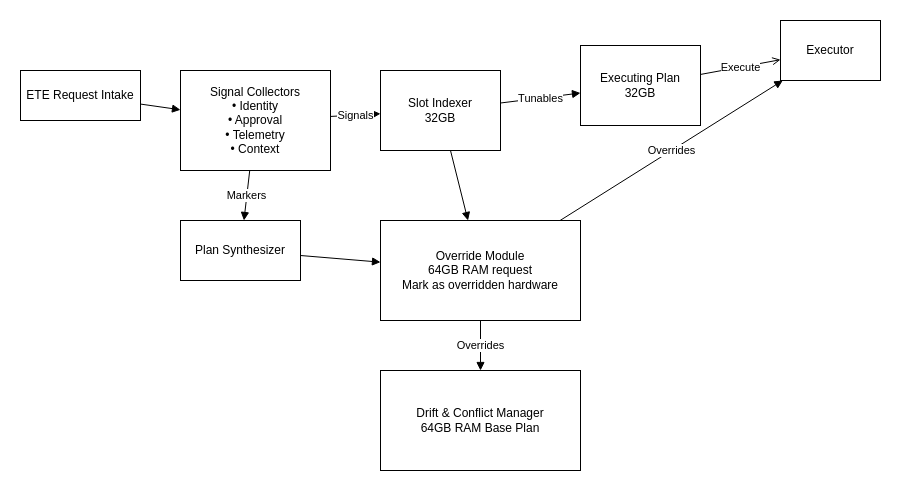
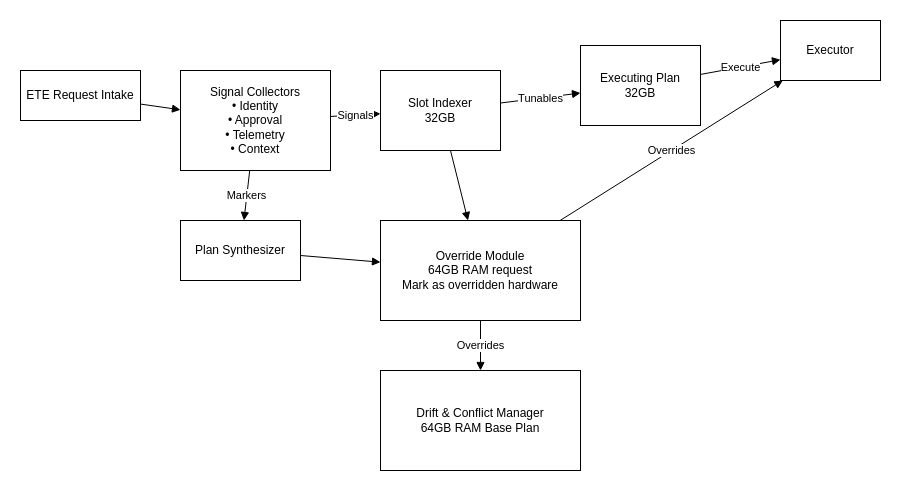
- <mxCell id="13" value="Execute" style="endArrow=open;html=1;" edge="1" parent="1" source="5" target="6"><mxGeometry relative="1" as="geometry" /></mxCell>
+ <mxCell id="13" value="Execute" style="endArrow=block;html=1;" edge="1" parent="1" source="5" target="6"><mxGeometry relative="1" as="geometry" /></mxCell>
